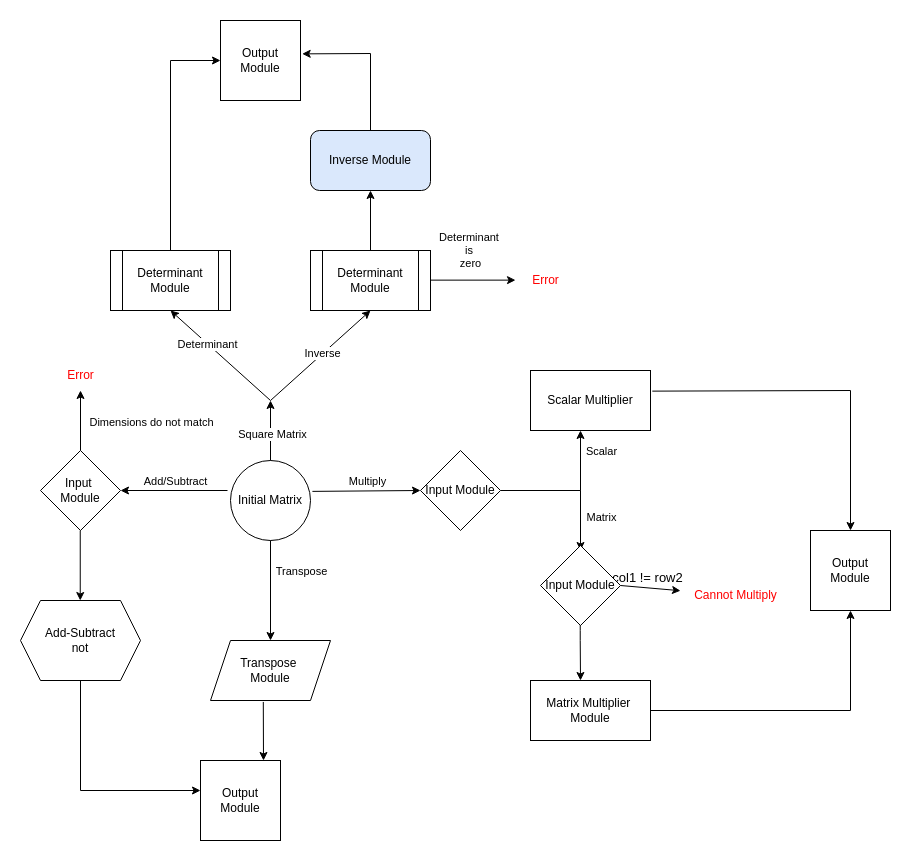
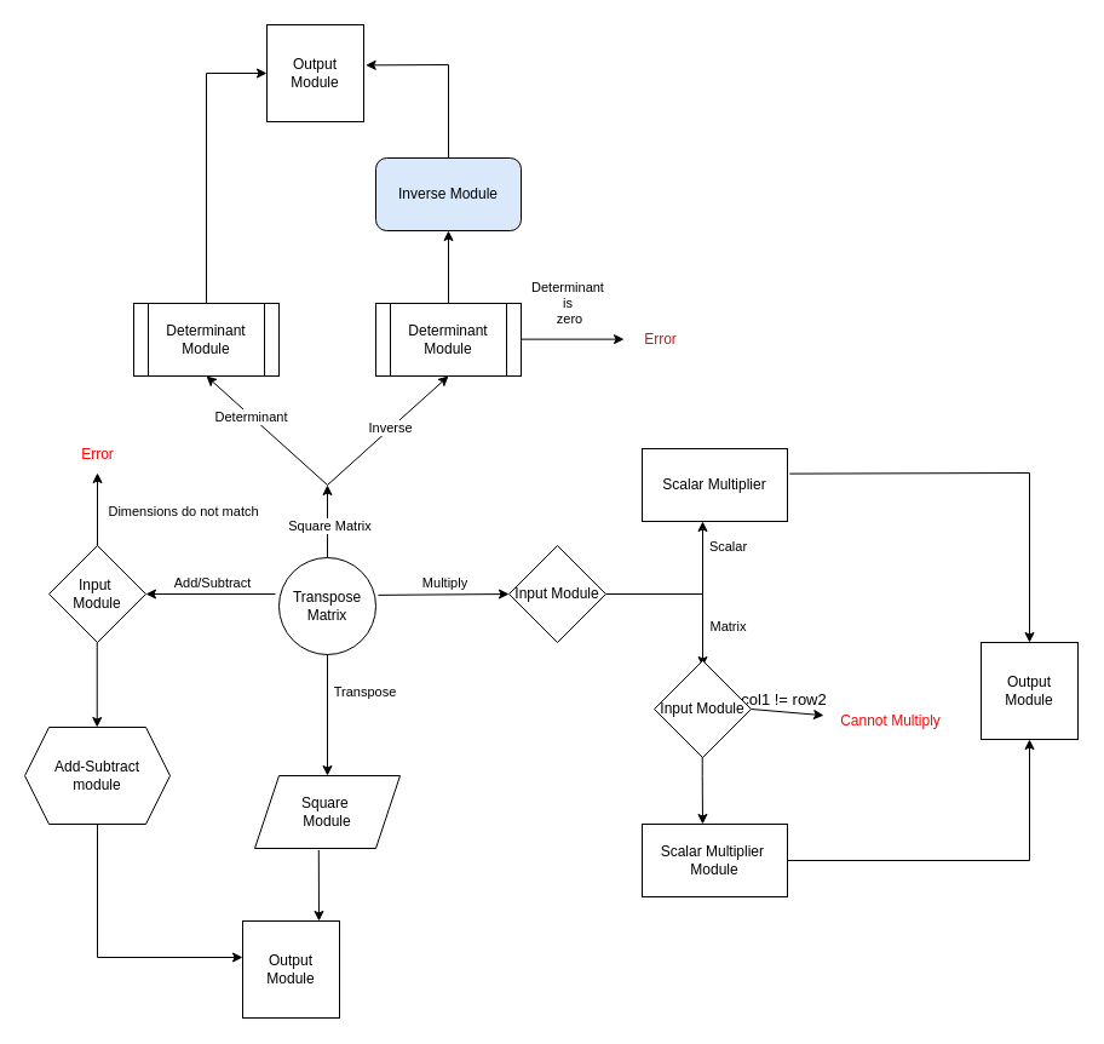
- <mxCell id="34" value="Initial Matrix" style="ellipse;whiteSpace=wrap;html=1;aspect=fixed;" vertex="1" parent="1"><mxGeometry x="230" y="460" width="80" height="80" as="geometry" /></mxCell>
+ <mxCell id="34" value="Transpose Matrix" style="ellipse;whiteSpace=wrap;html=1;aspect=fixed;" vertex="1" parent="1"><mxGeometry x="230" y="460" width="80" height="80" as="geometry" /></mxCell>
- <mxCell id="29" value="Add-Subtract&lt;br&gt;not" style="shape=hexagon;perimeter=hexagonPerimeter2;whiteSpace=wrap;html=1;fixedSize=1;" vertex="1" parent="1"><mxGeometry x="20" y="600" width="120" height="80" as="geometry" /></mxCell>
+ <mxCell id="29" value="Add-Subtract&lt;br&gt;module" style="shape=hexagon;perimeter=hexagonPerimeter2;whiteSpace=wrap;html=1;fixedSize=1;" vertex="1" parent="1"><mxGeometry x="20" y="600" width="120" height="80" as="geometry" /></mxCell>
- <mxCell id="21" value="Transpose&amp;nbsp;&lt;br&gt;Module" style="shape=parallelogram;perimeter=parallelogramPerimeter;whiteSpace=wrap;html=1;fixedSize=1;" vertex="1" parent="1"><mxGeometry x="210" y="640" width="120" height="60" as="geometry" /></mxCell>
+ <mxCell id="21" value="Square&amp;nbsp;&lt;br&gt;Module" style="shape=parallelogram;perimeter=parallelogramPerimeter;whiteSpace=wrap;html=1;fixedSize=1;" vertex="1" parent="1"><mxGeometry x="210" y="640" width="120" height="60" as="geometry" /></mxCell>
- <mxCell id="13" value="Matrix Multiplier&amp;nbsp;&lt;div&gt;Module&lt;/div&gt;" style="rounded=0;whiteSpace=wrap;html=1;" vertex="1" parent="1"><mxGeometry x="530" y="680" width="120" height="60" as="geometry" /></mxCell>
+ <mxCell id="13" value="Scalar Multiplier&amp;nbsp;&lt;div&gt;Module&lt;/div&gt;" style="rounded=0;whiteSpace=wrap;html=1;" vertex="1" parent="1"><mxGeometry x="530" y="680" width="120" height="60" as="geometry" /></mxCell>
